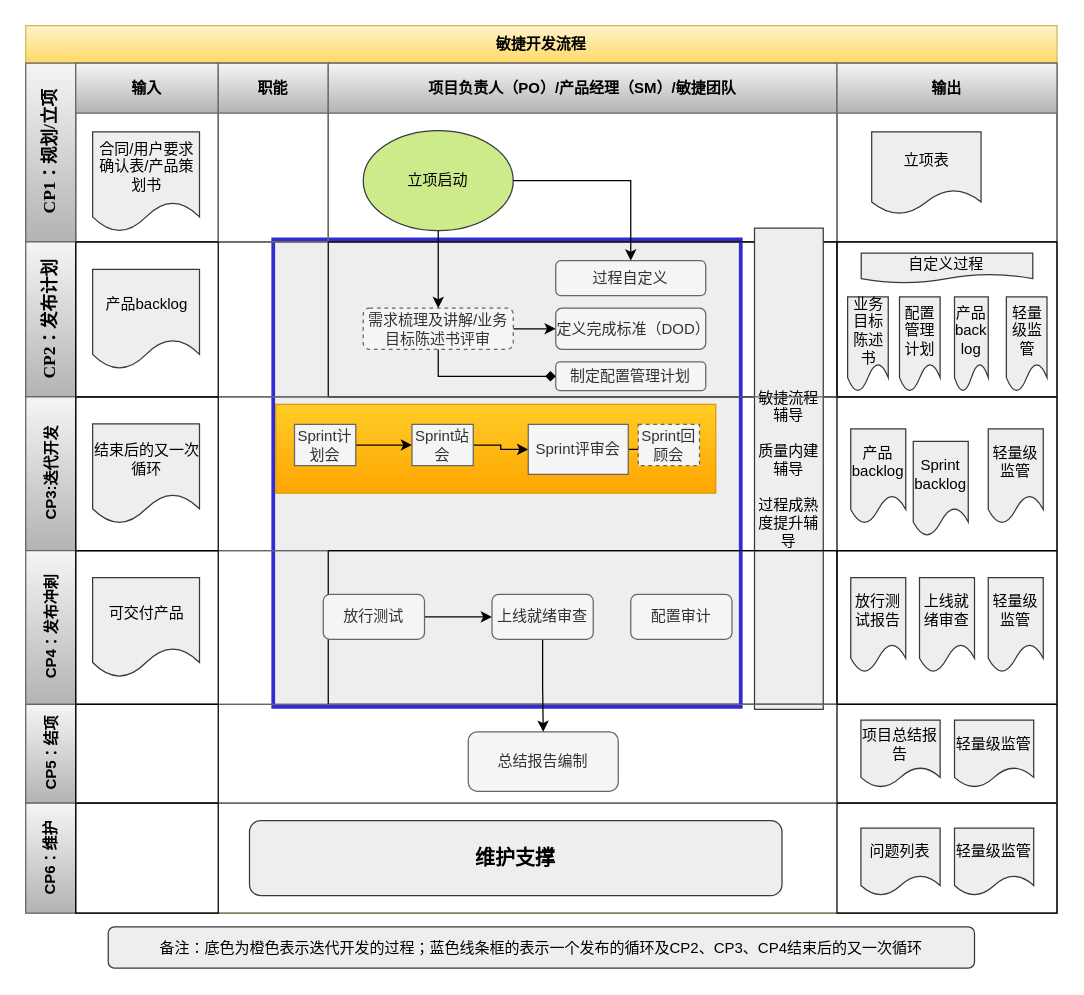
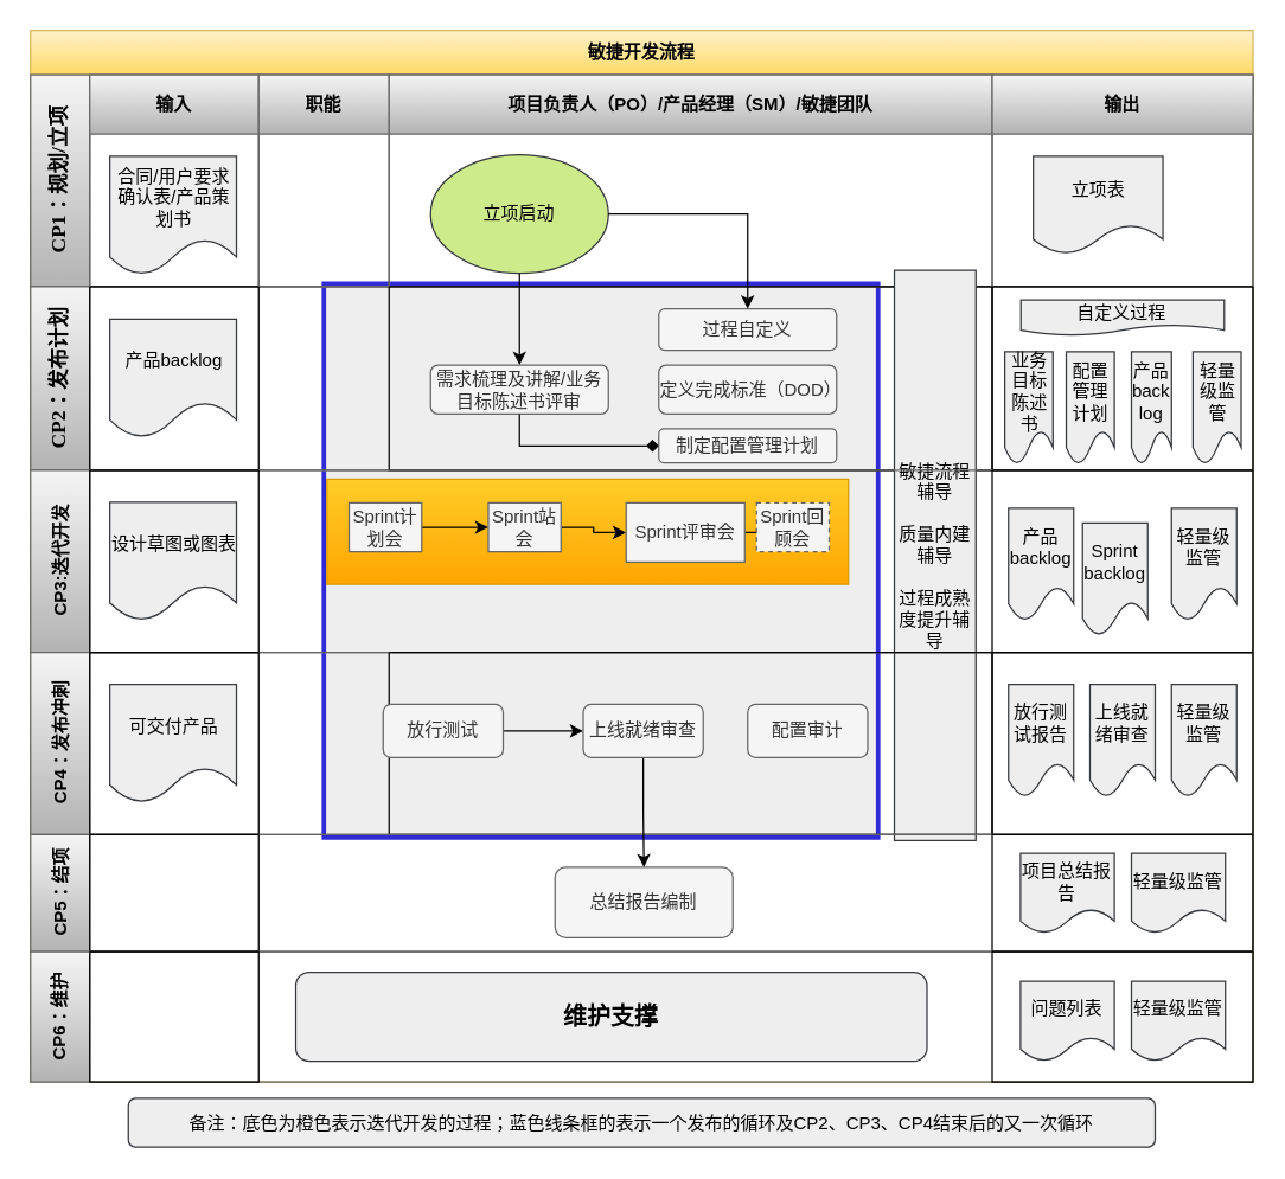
- <mxCell id="19" value="需求梳理及讲解/业务目标陈述书评审" style="rounded=1;whiteSpace=wrap;html=1;fillColor=#f5f5f5;strokeColor=#666666;fontColor=#333333;dashed=1;" vertex="1" parent="16"><mxGeometry x="28" y="53" width="120" height="33" as="geometry" /></mxCell>
+ <mxCell id="19" value="需求梳理及讲解/业务目标陈述书评审" style="rounded=1;whiteSpace=wrap;html=1;fillColor=#f5f5f5;strokeColor=#666666;fontColor=#333333;" vertex="1" parent="16"><mxGeometry x="28" y="53" width="120" height="33" as="geometry" /></mxCell>
- <mxCell id="17" value="" style="edgeStyle=orthogonalEdgeStyle;rounded=0;orthogonalLoop=1;jettySize=auto;html=1;" edge="1" parent="16" source="19" target="21"><mxGeometry relative="1" as="geometry" /></mxCell>
- <mxCell id="32" value="结束后的又一次循环" style="shape=document;whiteSpace=wrap;html=1;boundedLbl=1;fillColor=#eeeeee;strokeColor=#36393d;" vertex="1" parent="31"><mxGeometry x="13.5" y="21.5" width="85.5" height="80" as="geometry" /></mxCell>
+ <mxCell id="32" value="设计草图或图表" style="shape=document;whiteSpace=wrap;html=1;boundedLbl=1;fillColor=#eeeeee;strokeColor=#36393d;" vertex="1" parent="31"><mxGeometry x="13.5" y="21.5" width="85.5" height="80" as="geometry" /></mxCell>
